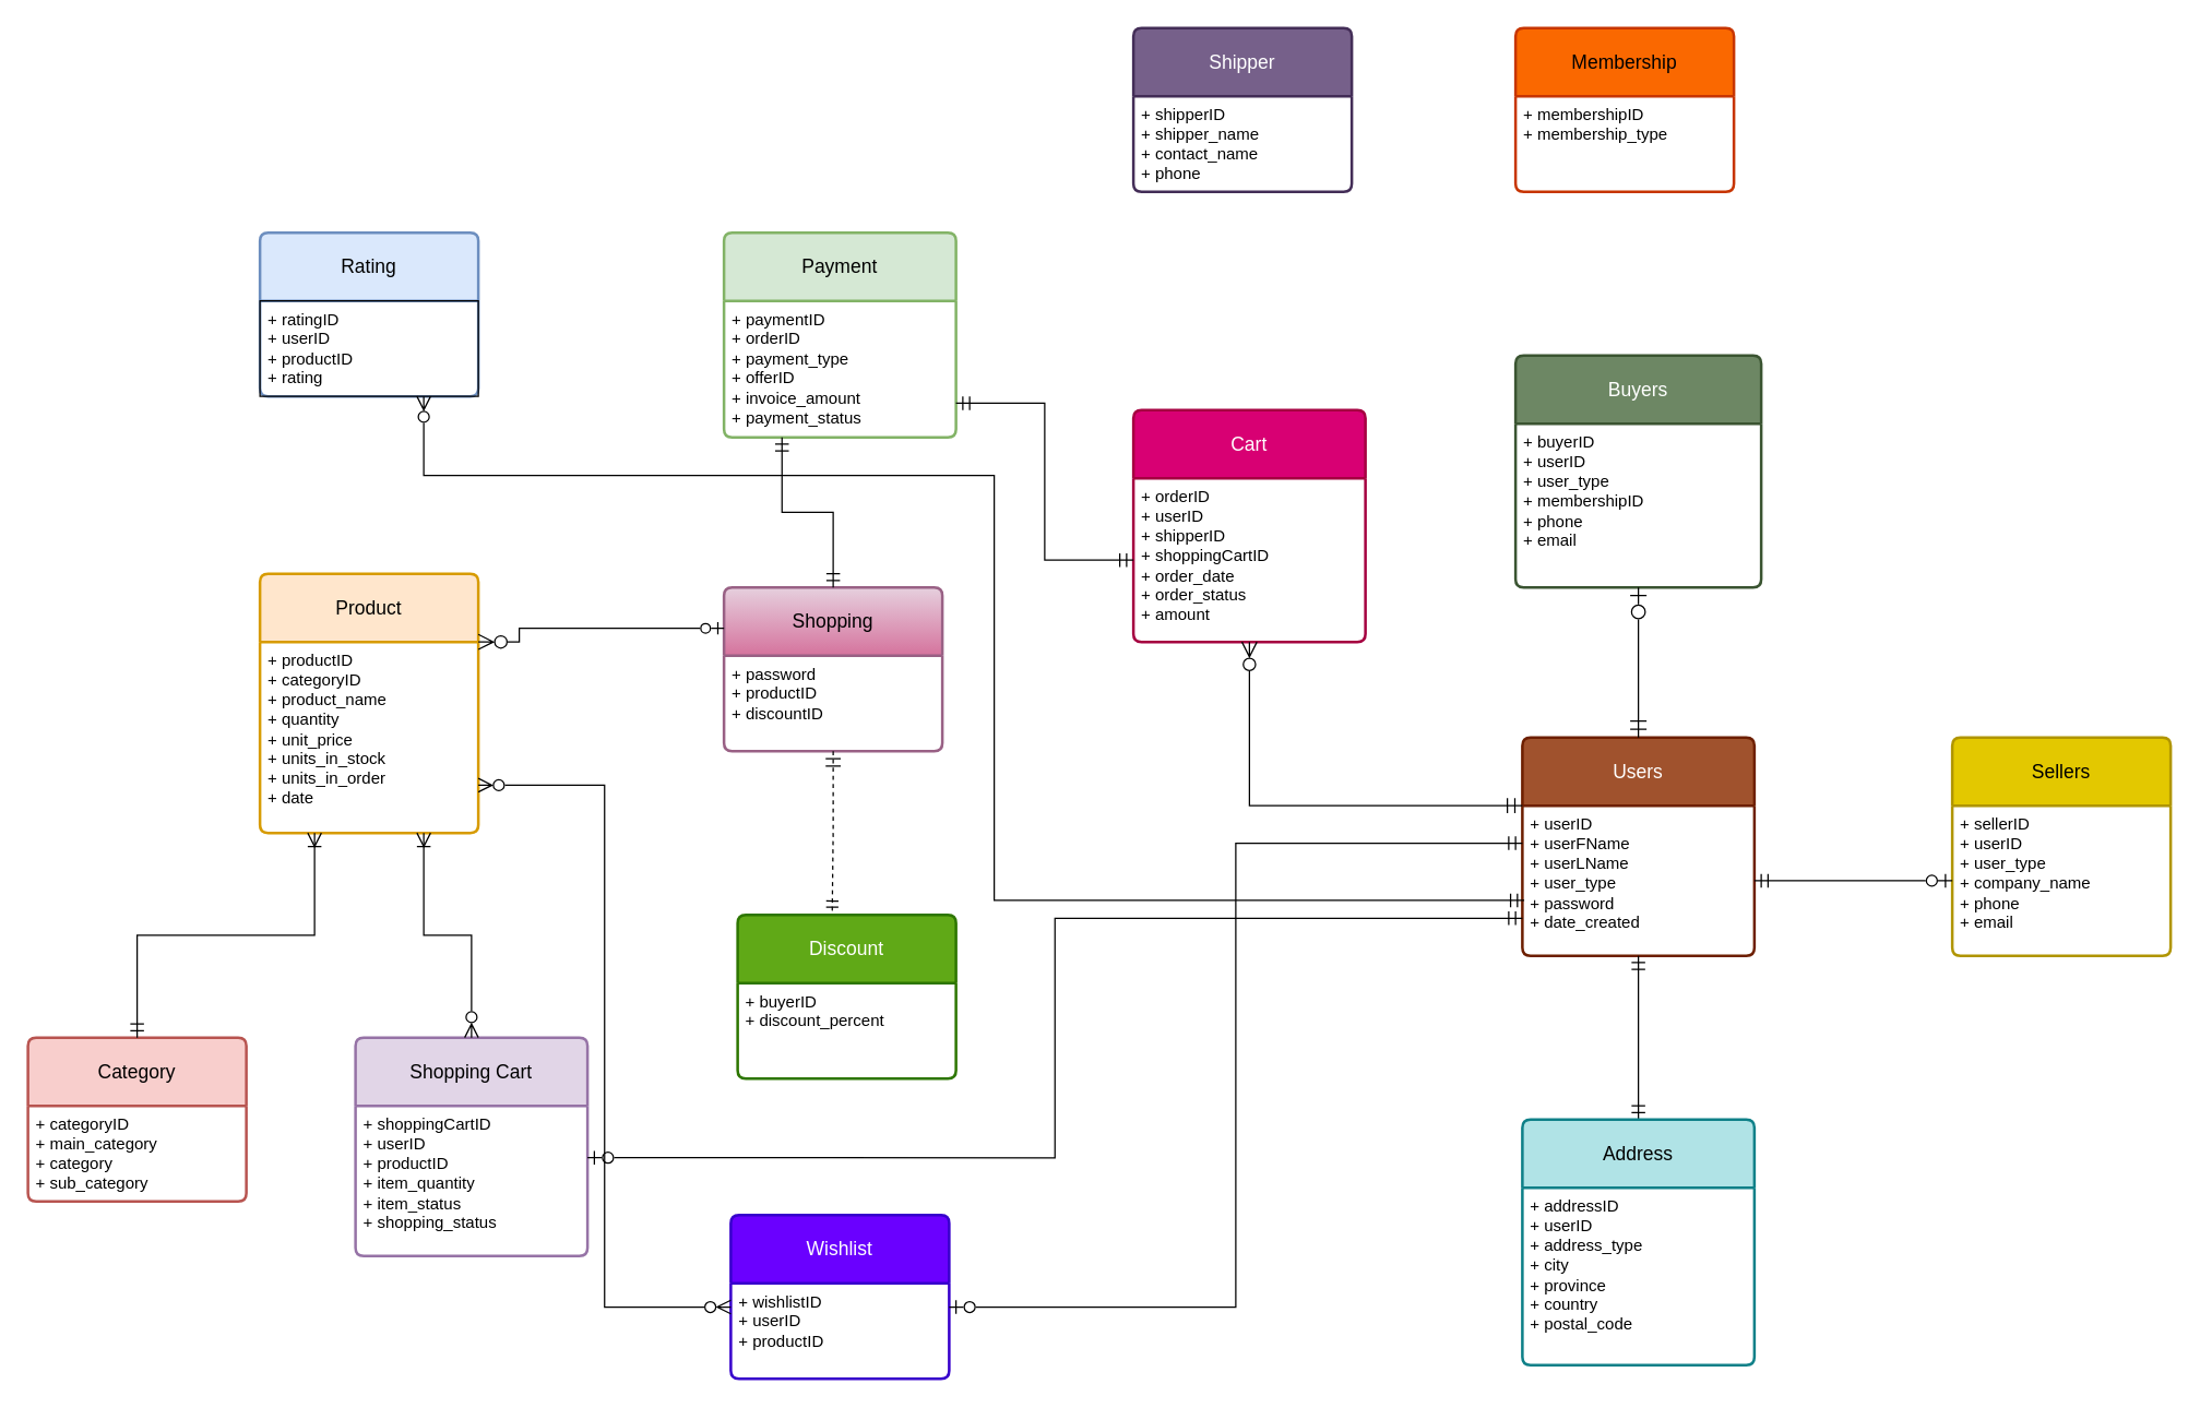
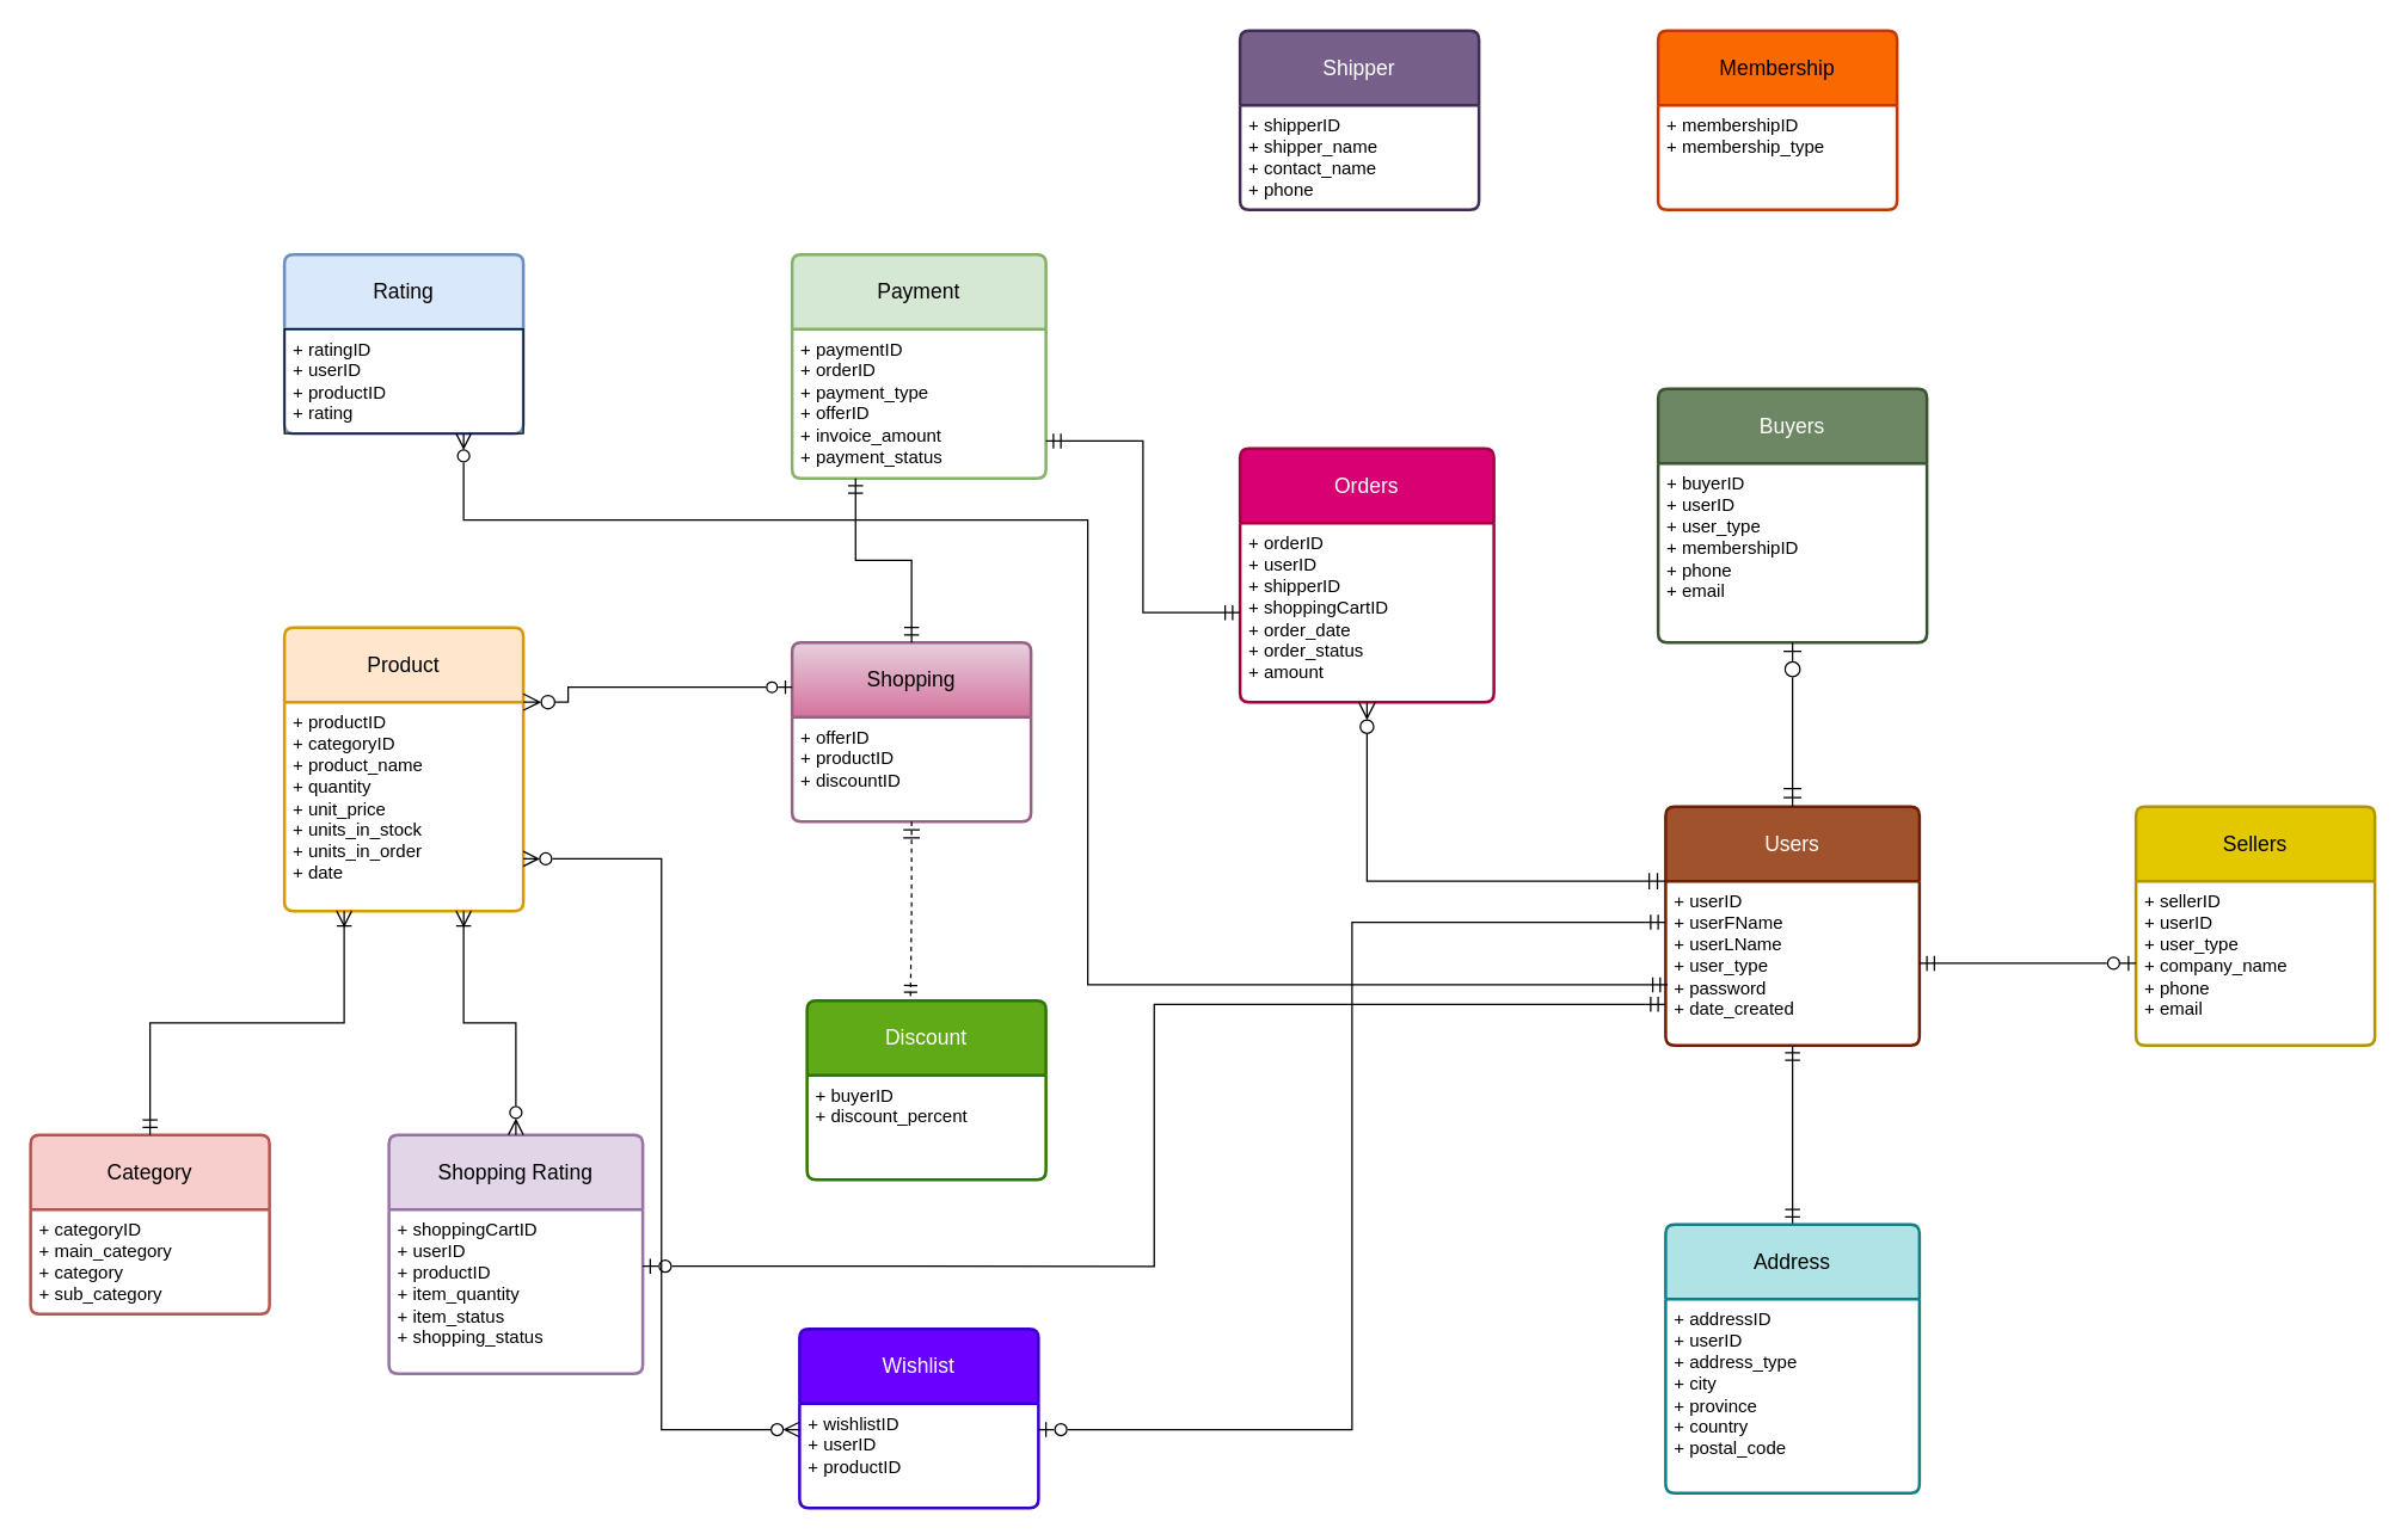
- <mxCell id="24" value="Cart" style="swimlane;childLayout=stackLayout;horizontal=1;startSize=50;horizontalStack=0;rounded=1;fontSize=14;fontStyle=0;strokeWidth=2;resizeParent=0;resizeLast=1;shadow=0;dashed=0;align=center;arcSize=4;whiteSpace=wrap;html=1;fillColor=#d80073;fontColor=#ffffff;strokeColor=#A50040;" vertex="1" parent="1"><mxGeometry x="830" y="300" width="170" height="170" as="geometry" /></mxCell>
+ <mxCell id="24" value="Orders" style="swimlane;childLayout=stackLayout;horizontal=1;startSize=50;horizontalStack=0;rounded=1;fontSize=14;fontStyle=0;strokeWidth=2;resizeParent=0;resizeLast=1;shadow=0;dashed=0;align=center;arcSize=4;whiteSpace=wrap;html=1;fillColor=#d80073;fontColor=#ffffff;strokeColor=#A50040;" vertex="1" parent="1"><mxGeometry x="830" y="300" width="170" height="170" as="geometry" /></mxCell>
- <mxCell id="15" value="+ password&lt;br&gt;+ productID&lt;br&gt;+ discountID" style="align=left;strokeColor=none;fillColor=none;spacingLeft=4;fontSize=12;verticalAlign=top;resizable=0;rotatable=0;part=1;html=1;" vertex="1" parent="14"><mxGeometry y="50" width="160" height="70" as="geometry" /></mxCell>
+ <mxCell id="15" value="+ offerID&lt;br&gt;+ productID&lt;br&gt;+ discountID" style="align=left;strokeColor=none;fillColor=none;spacingLeft=4;fontSize=12;verticalAlign=top;resizable=0;rotatable=0;part=1;html=1;" vertex="1" parent="14"><mxGeometry y="50" width="160" height="70" as="geometry" /></mxCell>
- <mxCell id="16" value="Shopping Cart" style="swimlane;childLayout=stackLayout;horizontal=1;startSize=50;horizontalStack=0;rounded=1;fontSize=14;fontStyle=0;strokeWidth=2;resizeParent=0;resizeLast=1;shadow=0;dashed=0;align=center;arcSize=4;whiteSpace=wrap;html=1;fillColor=#e1d5e7;strokeColor=#9673a6;" vertex="1" parent="1"><mxGeometry x="260" y="760" width="170" height="160" as="geometry" /></mxCell>
+ <mxCell id="16" value="Shopping Rating" style="swimlane;childLayout=stackLayout;horizontal=1;startSize=50;horizontalStack=0;rounded=1;fontSize=14;fontStyle=0;strokeWidth=2;resizeParent=0;resizeLast=1;shadow=0;dashed=0;align=center;arcSize=4;whiteSpace=wrap;html=1;fillColor=#e1d5e7;strokeColor=#9673a6;" vertex="1" parent="1"><mxGeometry x="260" y="760" width="170" height="160" as="geometry" /></mxCell>
